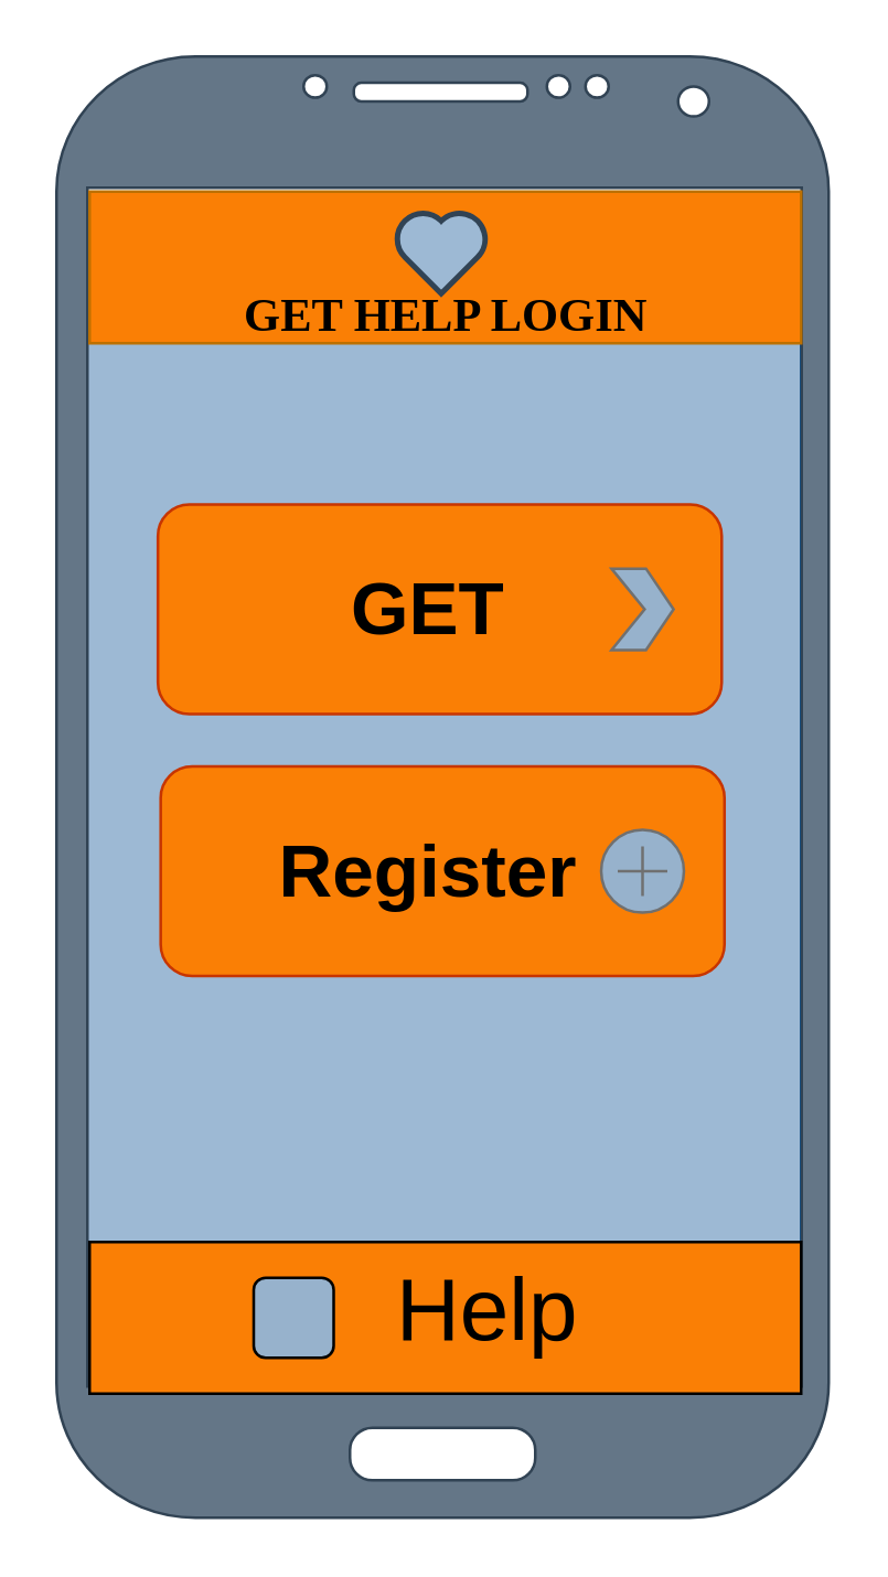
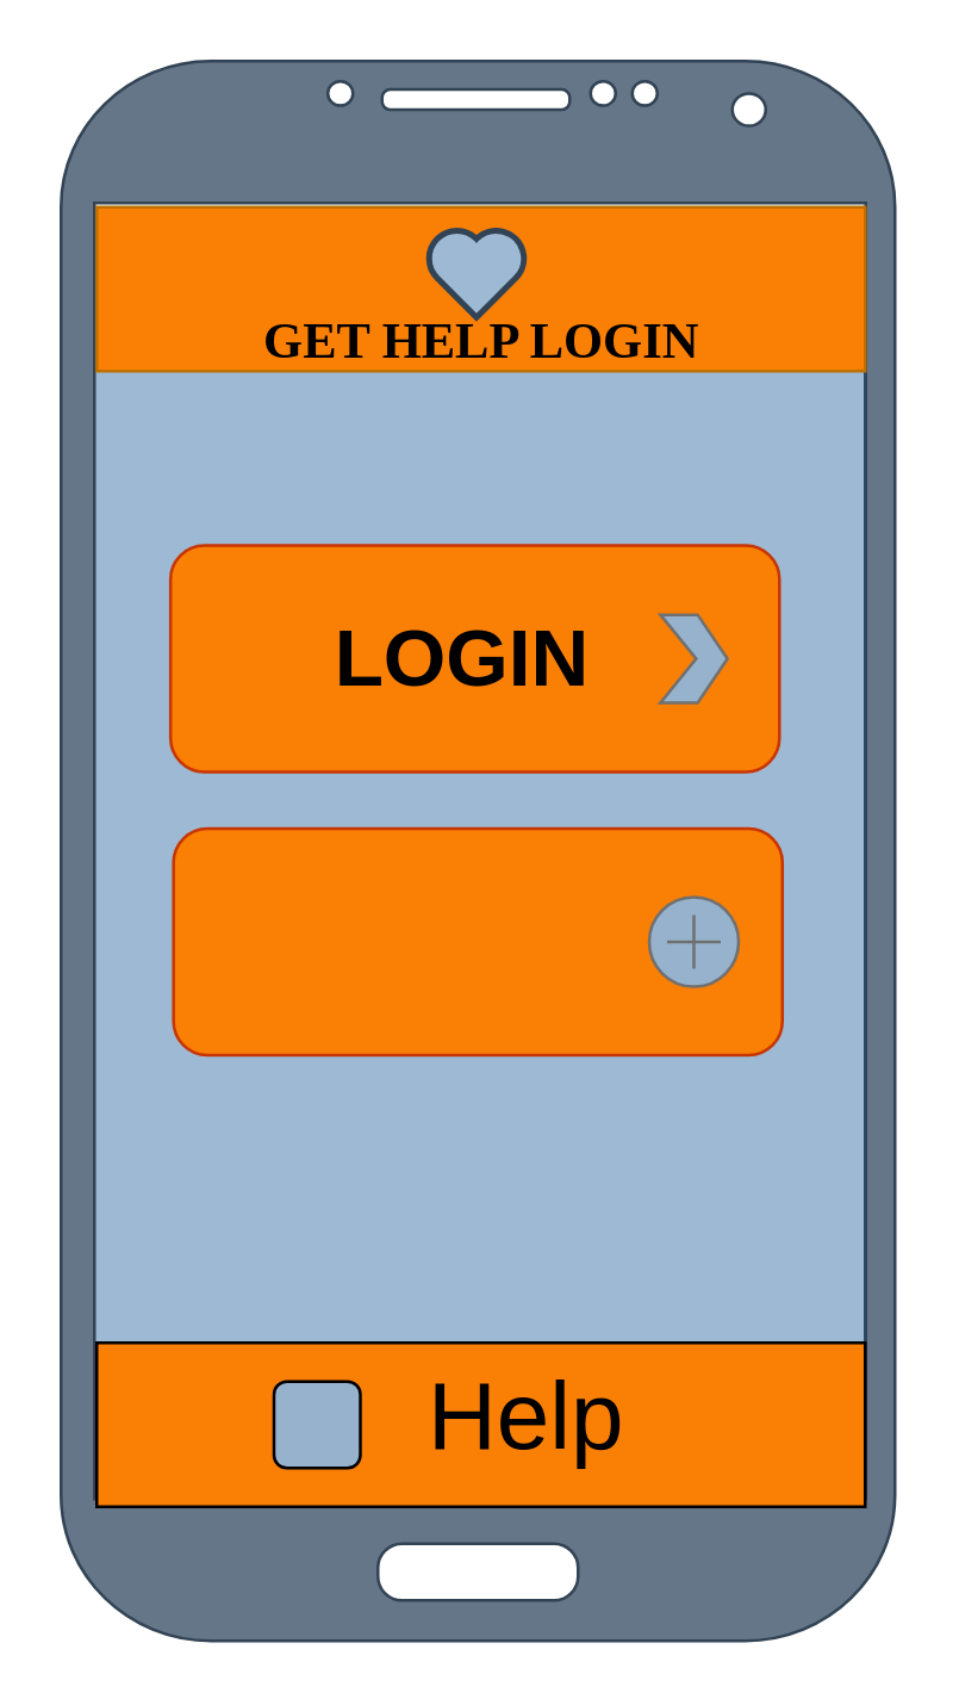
- <mxCell id="10" value="GET" style="text;html=1;strokeColor=none;fillColor=none;align=center;verticalAlign=middle;whiteSpace=wrap;rounded=0;fontSize=27;fontStyle=1;aspect=fixed;" vertex="1" parent="1"><mxGeometry x="91.5" y="189" width="126" height="63" as="geometry" /></mxCell>
+ <mxCell id="10" value="LOGIN" style="text;html=1;strokeColor=none;fillColor=none;align=center;verticalAlign=middle;whiteSpace=wrap;rounded=0;fontSize=27;fontStyle=1;aspect=fixed;" vertex="1" parent="1"><mxGeometry x="91.5" y="189" width="126" height="63" as="geometry" /></mxCell>
- <mxCell id="11" value="Register" style="text;html=1;strokeColor=none;fillColor=none;align=center;verticalAlign=middle;whiteSpace=wrap;rounded=0;fontSize=27;fontStyle=1;aspect=fixed;" vertex="1" parent="1"><mxGeometry x="91.5" y="284" width="126" height="63" as="geometry" /></mxCell>
